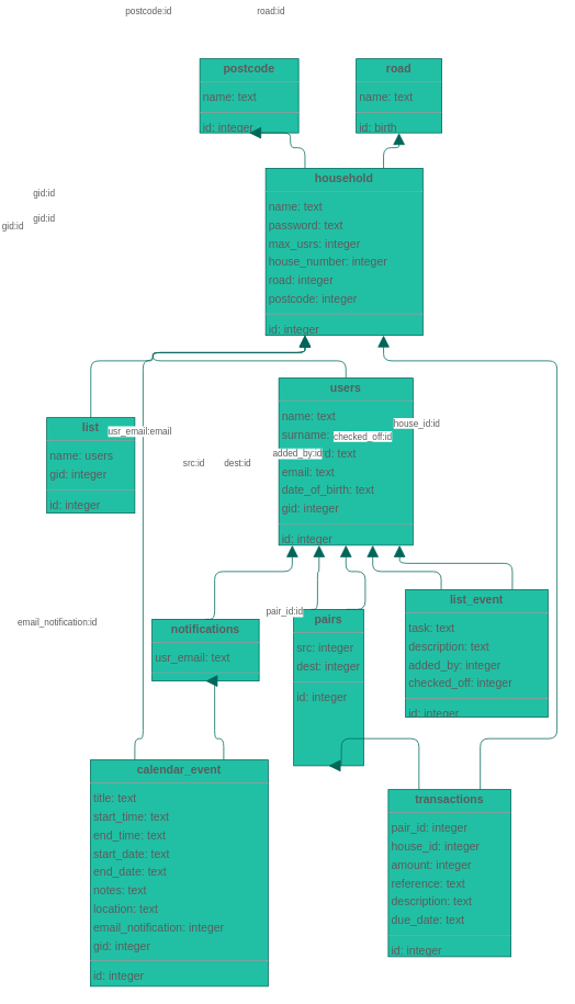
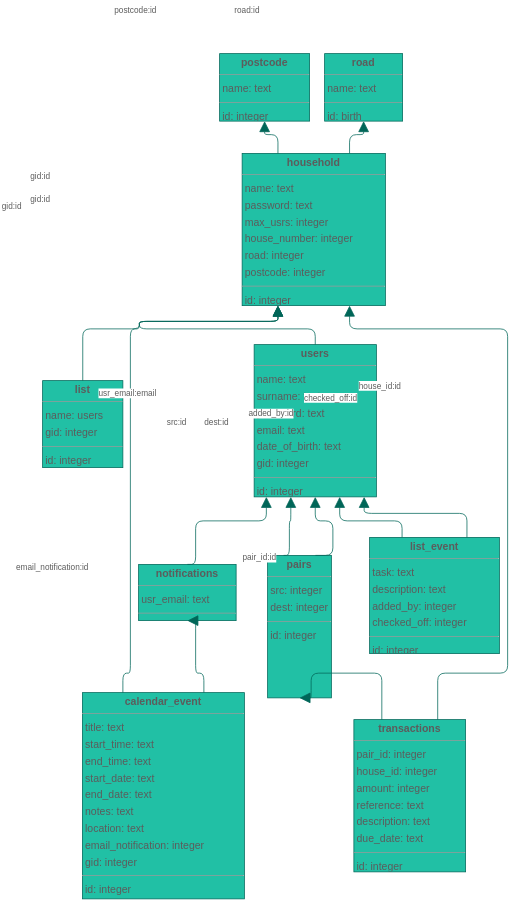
- <mxCell id="8" value="&lt;p style=&quot;margin:0px;margin-top:4px;text-align:center;&quot;&gt;&lt;b&gt;postcode&lt;/b&gt;&lt;/p&gt;&lt;hr size=&quot;1&quot;/&gt;&lt;p style=&quot;margin:0 0 0 4px;line-height:1.6;&quot;&gt; name: text&lt;/p&gt;&lt;hr size=&quot;1&quot;/&gt;&lt;p style=&quot;margin:0 0 0 4px;line-height:1.6;&quot;&gt; id: integer&lt;/p&gt;" style="verticalAlign=top;align=left;overflow=fill;fontSize=14;fontFamily=Helvetica;html=1;rounded=0;shadow=0;comic=0;labelBackgroundColor=none;strokeWidth=1;fillColor=#21C0A5;strokeColor=#006658;fontColor=#5C5C5C;" parent="1" vertex="1"><mxGeometry x="206" y="20" width="120" height="90" as="geometry" /></mxCell>
+ <mxCell id="8" value="&lt;p style=&quot;margin:0px;margin-top:4px;text-align:center;&quot;&gt;&lt;b&gt;postcode&lt;/b&gt;&lt;/p&gt;&lt;hr size=&quot;1&quot;/&gt;&lt;p style=&quot;margin:0 0 0 4px;line-height:1.6;&quot;&gt; name: text&lt;/p&gt;&lt;hr size=&quot;1&quot;/&gt;&lt;p style=&quot;margin:0 0 0 4px;line-height:1.6;&quot;&gt; id: integer&lt;/p&gt;" style="verticalAlign=top;align=left;overflow=fill;fontSize=14;fontFamily=Helvetica;html=1;rounded=0;shadow=0;comic=0;labelBackgroundColor=none;strokeWidth=1;fillColor=#21C0A5;strokeColor=#006658;fontColor=#5C5C5C;" parent="1" vertex="1"><mxGeometry x="256" y="20" width="120" height="90" as="geometry" /></mxCell>
